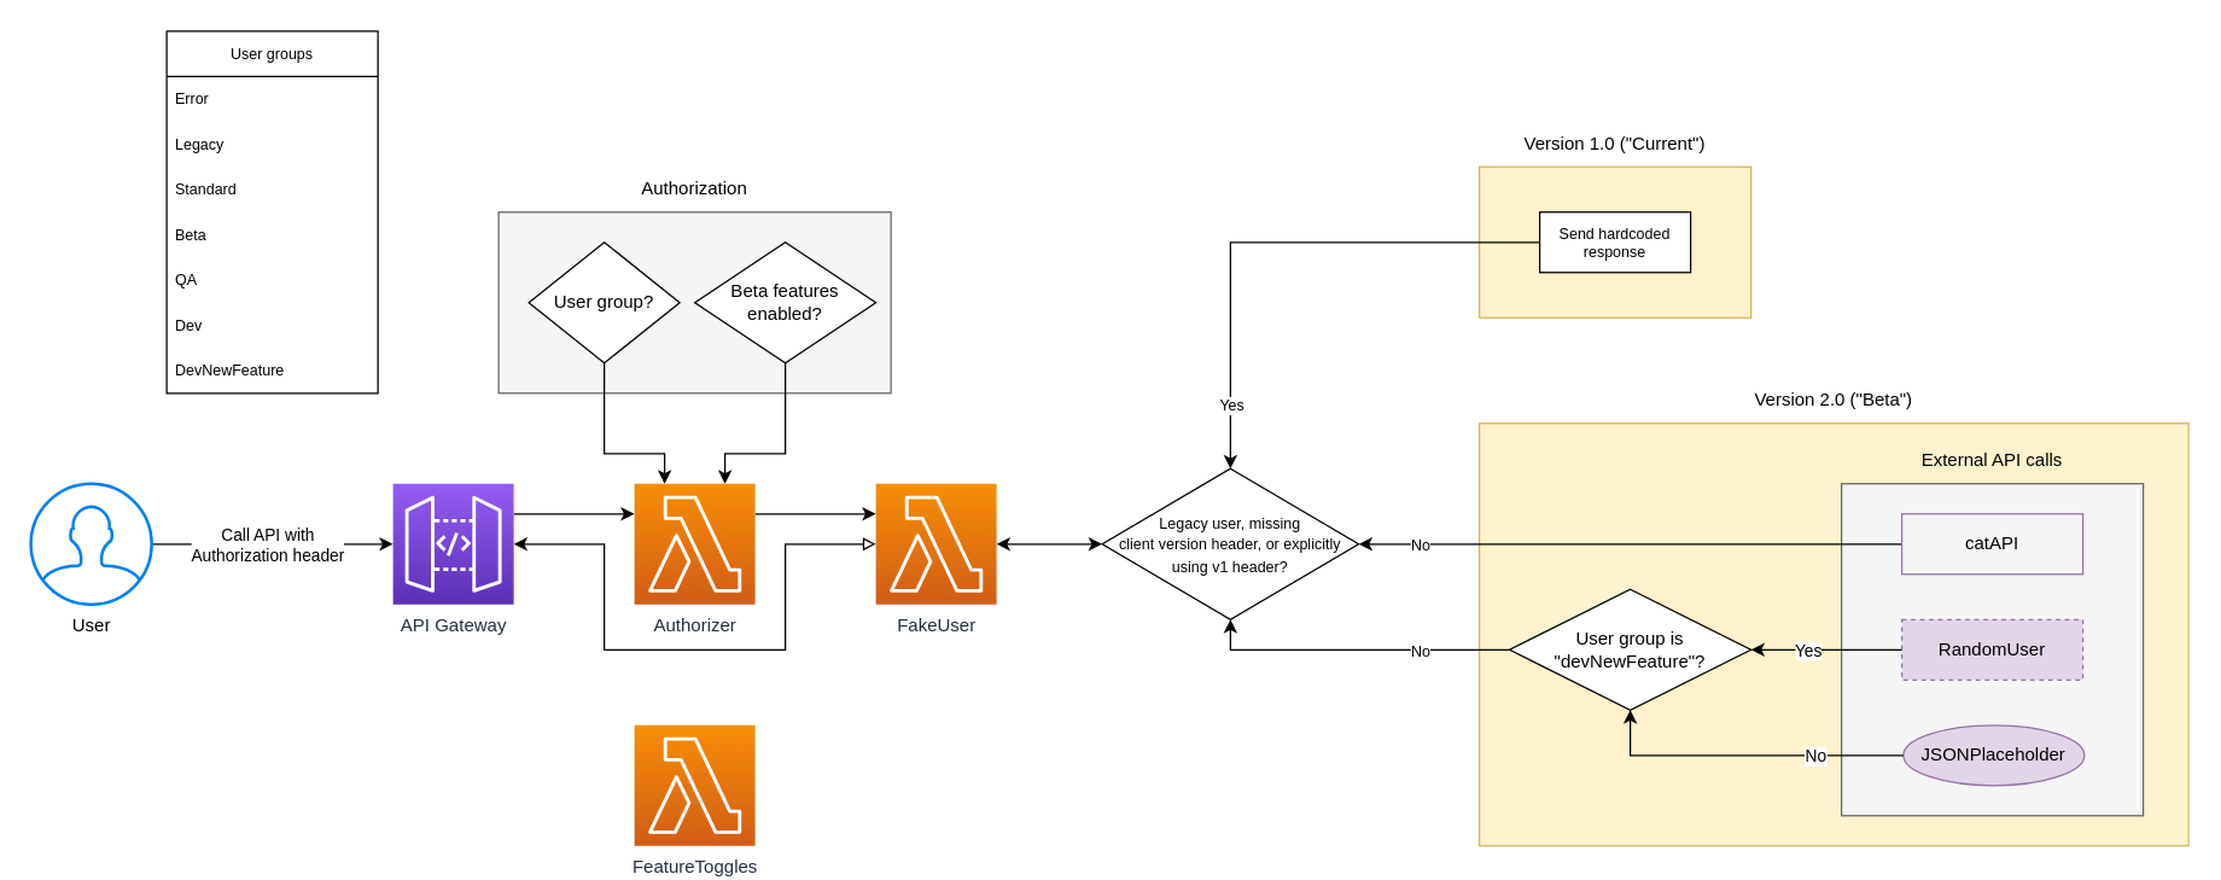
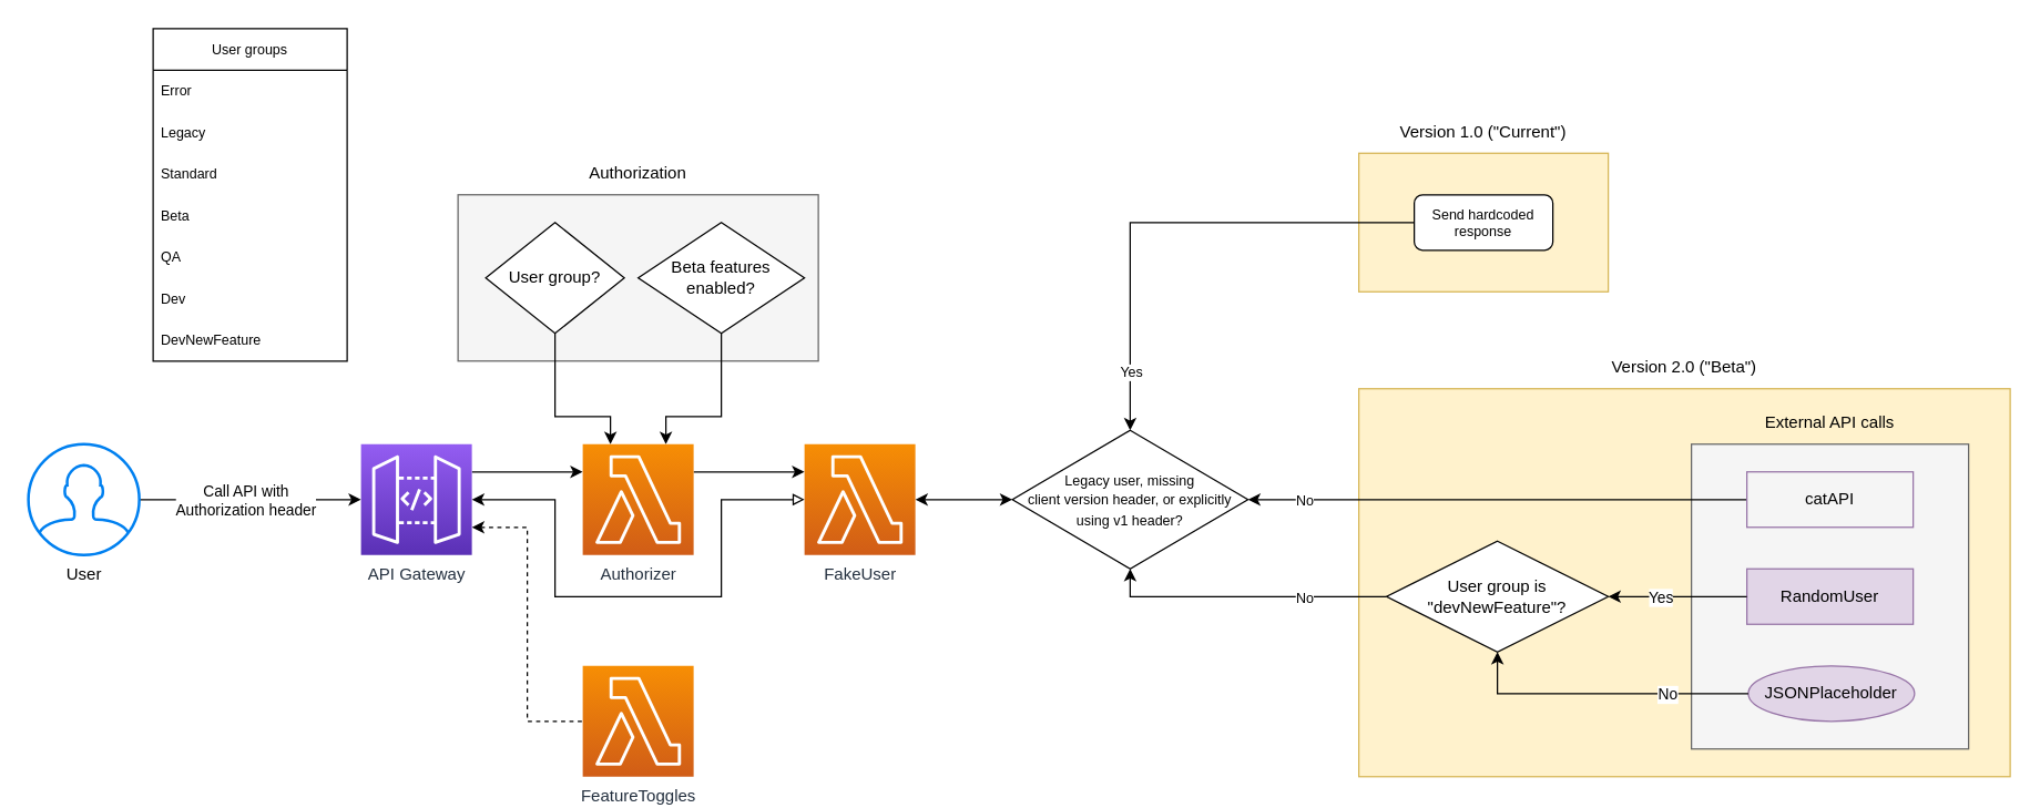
- <mxCell id="41" value="Send hardcoded response" style="rounded=0;whiteSpace=wrap;html=1;fontSize=10;" parent="1" vertex="1"><mxGeometry x="1020" y="140" width="100" height="40" as="geometry" /></mxCell>
+ <mxCell id="41" value="Send hardcoded response" style="whiteSpace=wrap;html=1;fontSize=10;rounded=1;" parent="1" vertex="1"><mxGeometry x="1020" y="140" width="100" height="40" as="geometry" /></mxCell>
- <mxCell id="24" value="RandomUser" style="rounded=0;whiteSpace=wrap;html=1;fillColor=#e1d5e7;strokeColor=#9673a6;dashed=1;" parent="1" vertex="1"><mxGeometry x="1260" y="410" width="120" height="40" as="geometry" /></mxCell>
+ <mxCell id="24" value="RandomUser" style="rounded=0;whiteSpace=wrap;html=1;fillColor=#e1d5e7;strokeColor=#9673a6;" parent="1" vertex="1"><mxGeometry x="1260" y="410" width="120" height="40" as="geometry" /></mxCell>
+ <mxCell id="9" style="edgeStyle=orthogonalEdgeStyle;rounded=0;orthogonalLoop=1;jettySize=auto;html=1;exitX=1;exitY=0.75;exitDx=0;exitDy=0;exitPerimeter=0;entryX=0;entryY=0.5;entryDx=0;entryDy=0;entryPerimeter=0;dashed=1;startArrow=classic;startFill=1;endArrow=none;endFill=0;" parent="1" source="10" target="14" edge="1"><mxGeometry relative="1" as="geometry" /></mxCell>
